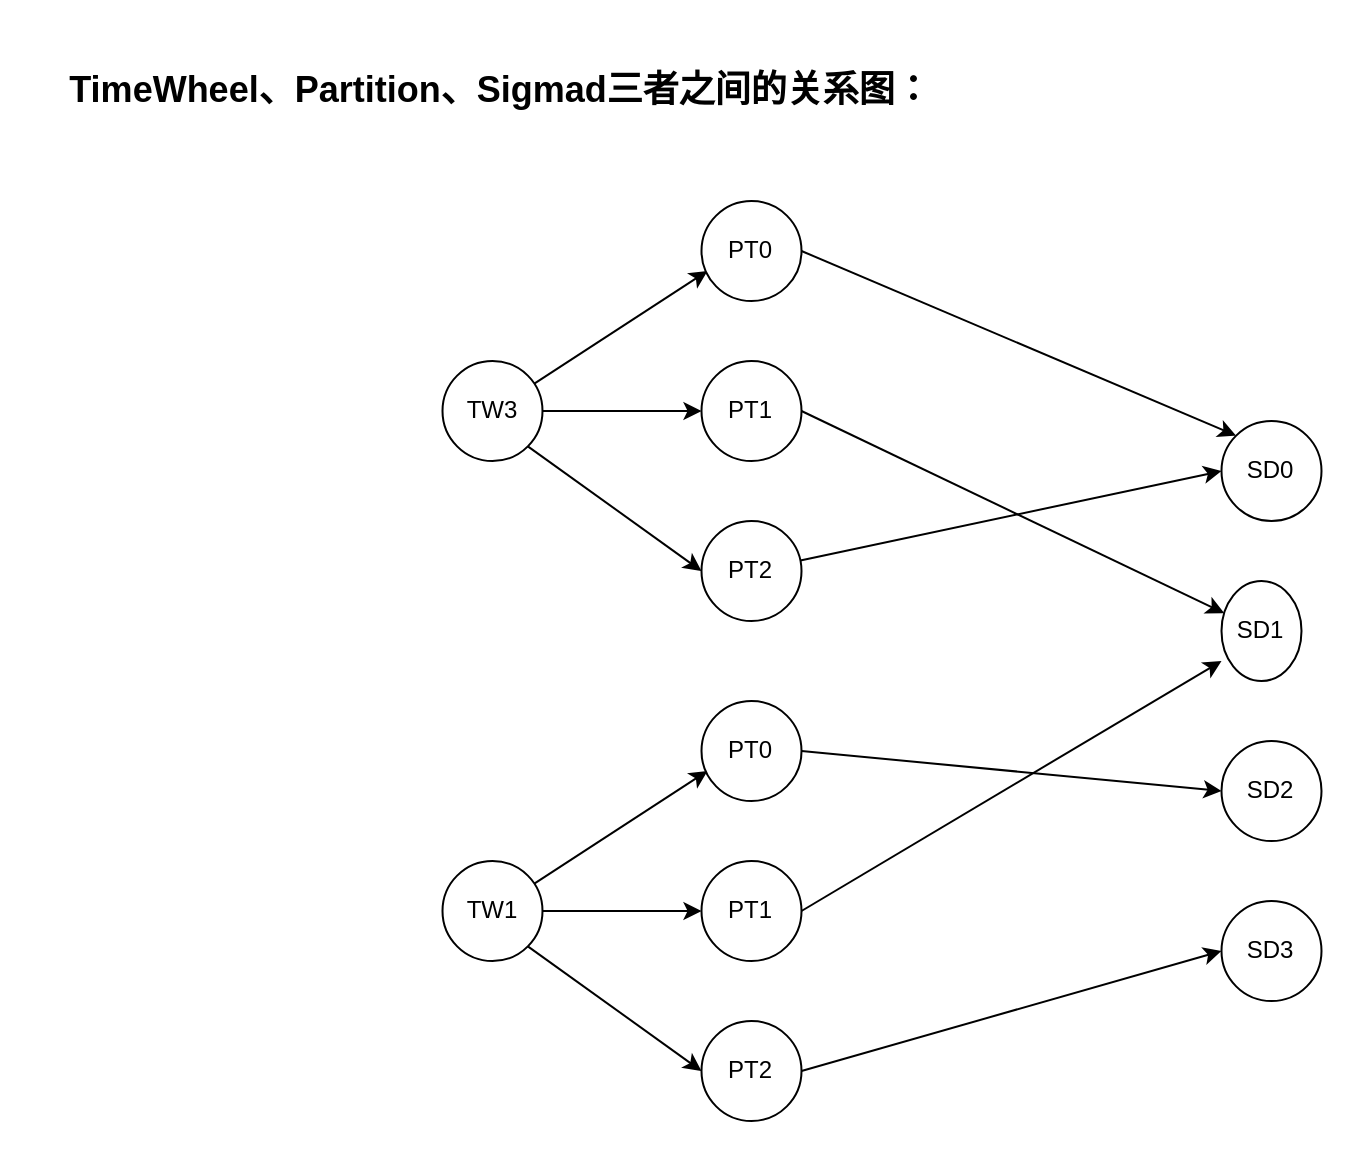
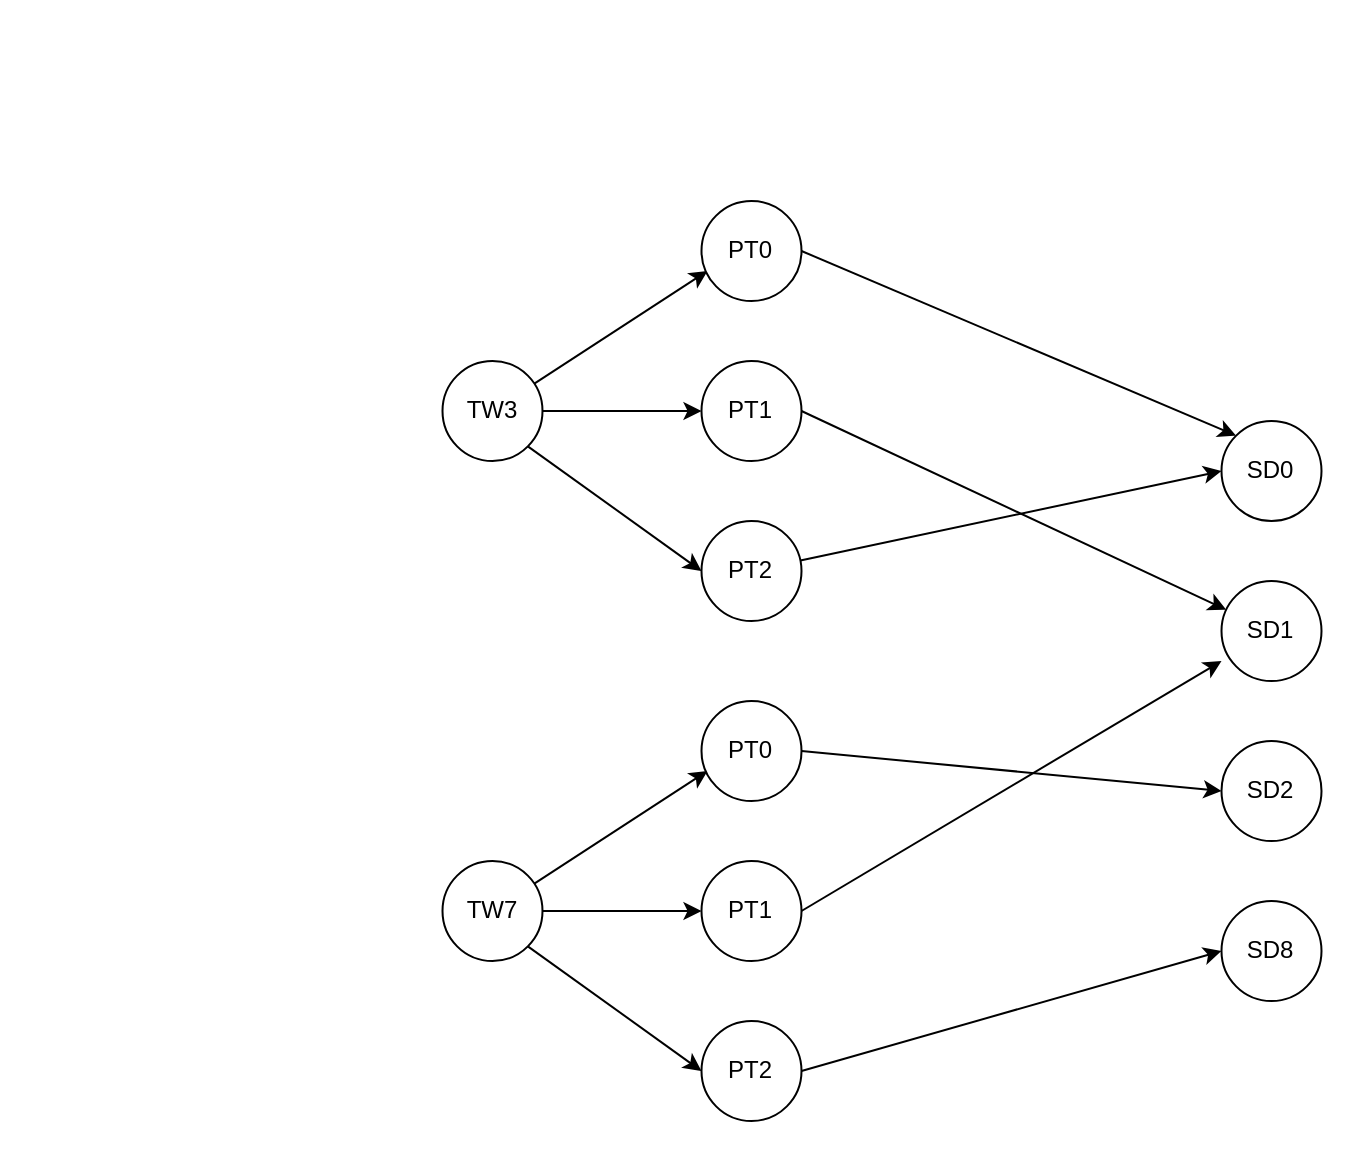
- <mxCell id="26" value="TimeWheel、Partition、Sigmad三者之间的关系图：" style="text;html=1;strokeColor=none;fillColor=none;align=center;verticalAlign=middle;whiteSpace=wrap;rounded=0;fontSize=18;fontColor=#000000;fontStyle=1" vertex="1" parent="1"><mxGeometry x="20" width="460.25" height="50" as="geometry" y="20" /></mxCell>
- <mxCell id="12" value="SD1" style="ellipse;whiteSpace=wrap;html=1;aspect=fixed;fontSize=12;align=center;verticalAlign=middle;" vertex="1" parent="1"><mxGeometry x="610.25" y="290" width="40" height="50" as="geometry" /></mxCell>
+ <mxCell id="12" value="SD1" style="ellipse;whiteSpace=wrap;html=1;aspect=fixed;fontSize=12;align=center;verticalAlign=middle;" vertex="1" parent="1"><mxGeometry x="610.25" y="290" width="50" height="50" as="geometry" /></mxCell>
- <mxCell id="18" value="TW1" style="ellipse;whiteSpace=wrap;html=1;aspect=fixed;fontSize=12;align=center;verticalAlign=middle;" vertex="1" parent="1"><mxGeometry x="220.75" y="430" width="50" height="50" as="geometry" /></mxCell>
+ <mxCell id="18" value="TW7" style="ellipse;whiteSpace=wrap;html=1;aspect=fixed;fontSize=12;align=center;verticalAlign=middle;" vertex="1" parent="1"><mxGeometry x="220.75" y="430" width="50" height="50" as="geometry" /></mxCell>
- <mxCell id="14" value="SD3" style="ellipse;whiteSpace=wrap;html=1;aspect=fixed;fontSize=12;align=center;verticalAlign=middle;" vertex="1" parent="1"><mxGeometry x="610.25" y="450" width="50" height="50" as="geometry" /></mxCell>
+ <mxCell id="14" value="SD8" style="ellipse;whiteSpace=wrap;html=1;aspect=fixed;fontSize=12;align=center;verticalAlign=middle;" vertex="1" parent="1"><mxGeometry x="610.25" y="450" width="50" height="50" as="geometry" /></mxCell>
